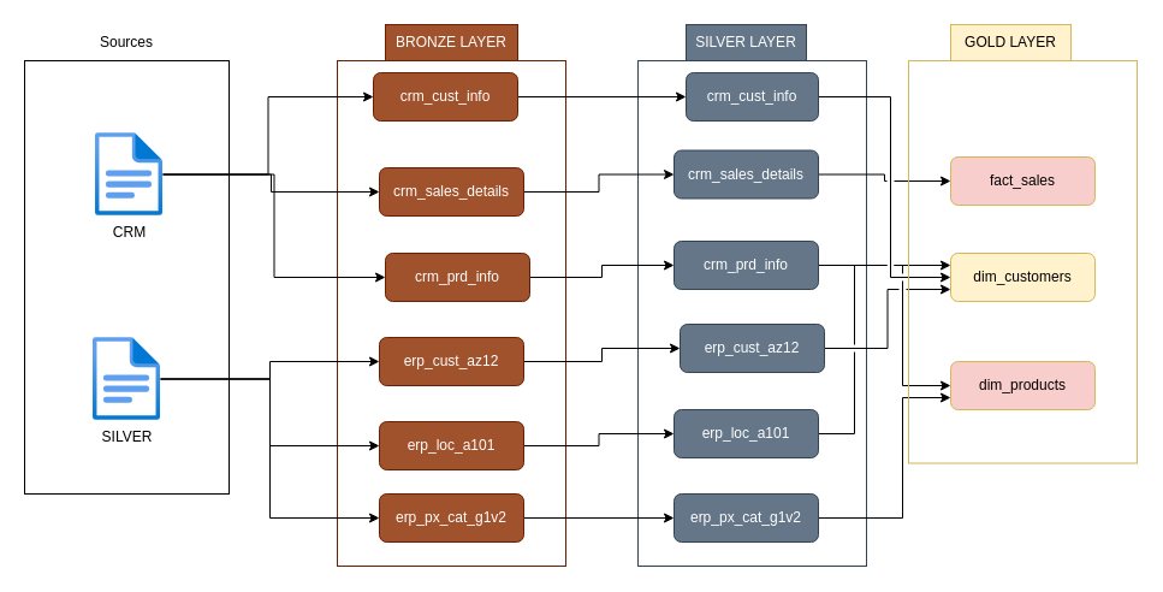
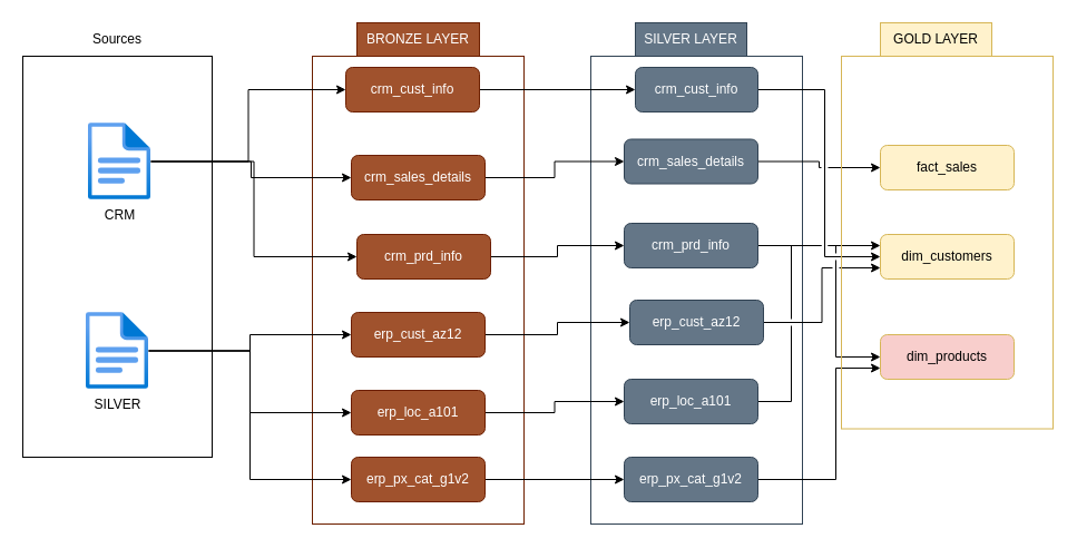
- <mxCell id="42" value="fact_sales" style="rounded=1;whiteSpace=wrap;html=1;fillColor=#f8cecc;strokeColor=#d6b656;" vertex="1" parent="1"><mxGeometry x="790" y="130" width="120" height="40" as="geometry" /></mxCell>
+ <mxCell id="42" value="fact_sales" style="rounded=1;whiteSpace=wrap;html=1;fillColor=#fff2cc;strokeColor=#d6b656;" vertex="1" parent="1"><mxGeometry x="790" y="130" width="120" height="40" as="geometry" /></mxCell>
